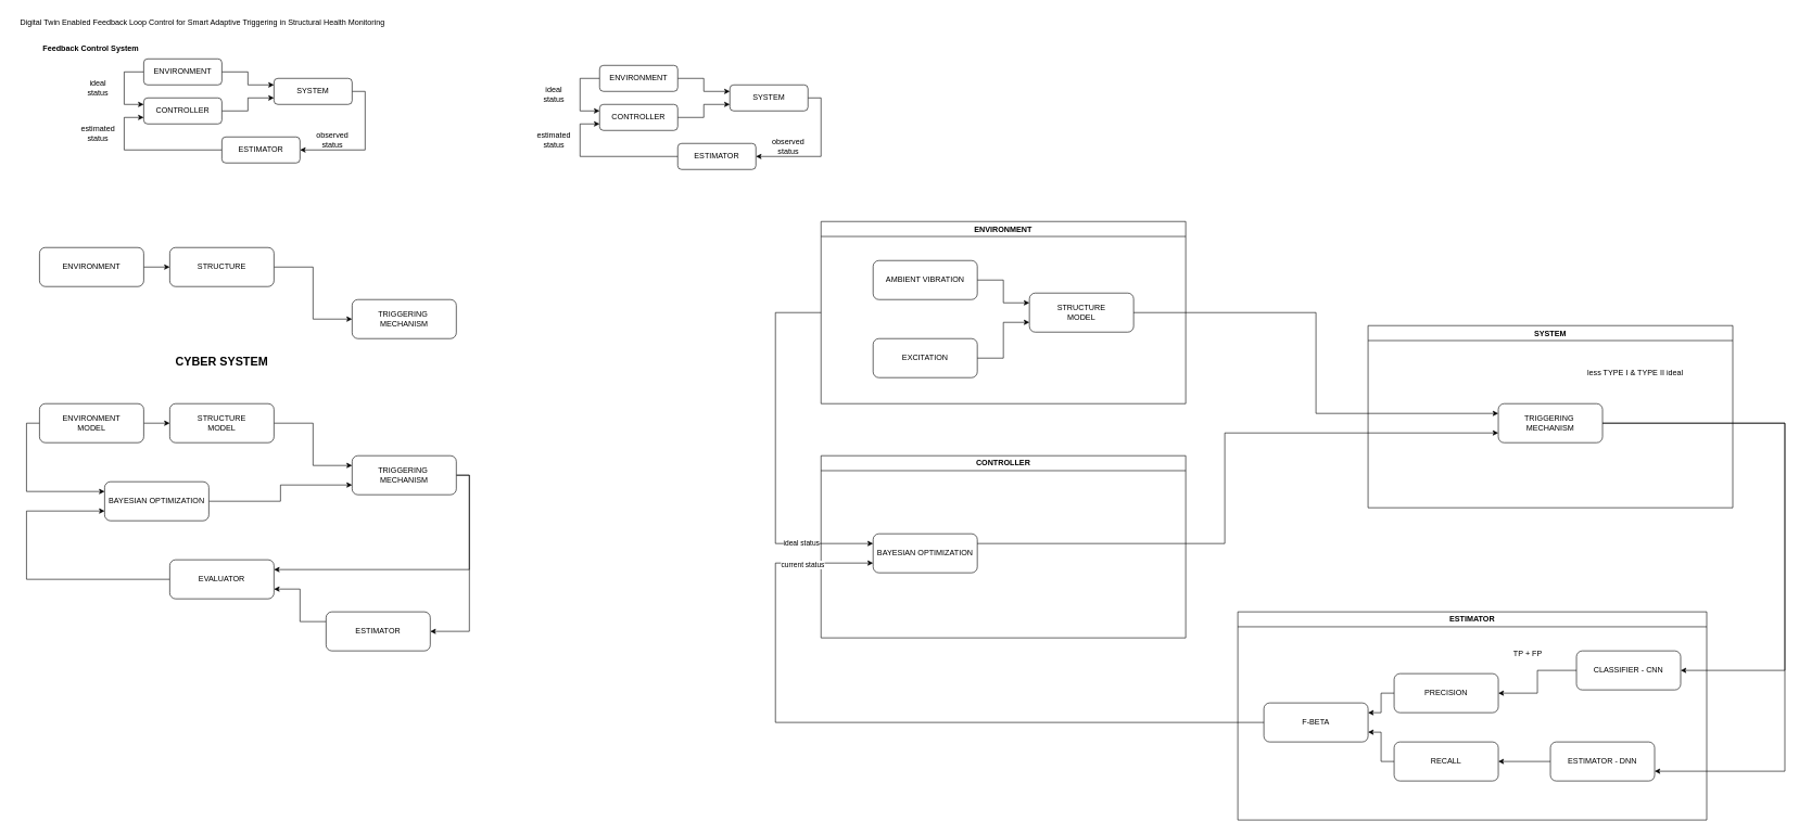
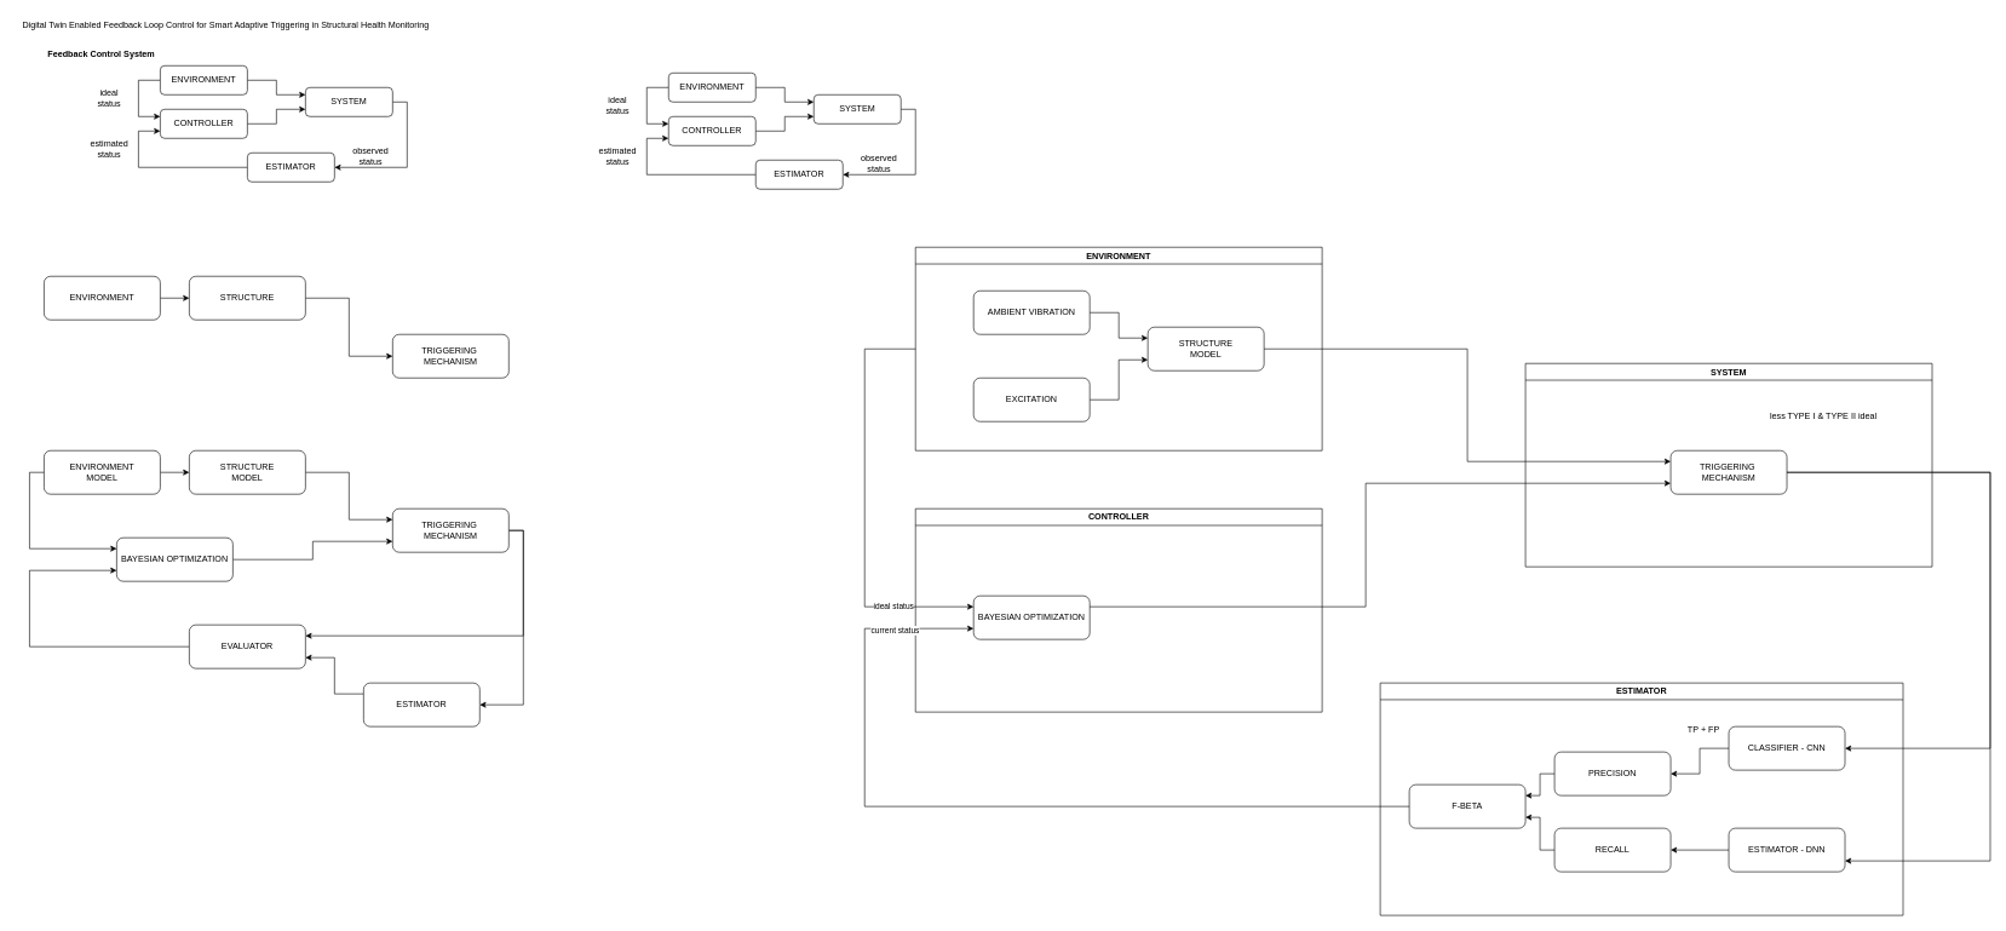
- <mxCell id="2" value="CYBER SYSTEM" style="text;html=1;align=center;verticalAlign=middle;whiteSpace=wrap;rounded=0;fontStyle=1;fontSize=18;" vertex="1" parent="1"><mxGeometry x="220" y="540" width="240" height="30" as="geometry" /></mxCell>
- <mxCell id="65" value="CLASSIFIER - CNN" style="rounded=1;whiteSpace=wrap;html=1;" vertex="1" parent="58"><mxGeometry x="520" y="60" width="160" height="60" as="geometry" /></mxCell>
+ <mxCell id="65" value="CLASSIFIER - CNN" style="rounded=1;whiteSpace=wrap;html=1;" vertex="1" parent="58"><mxGeometry x="480" y="60" width="160" height="60" as="geometry" /></mxCell>
